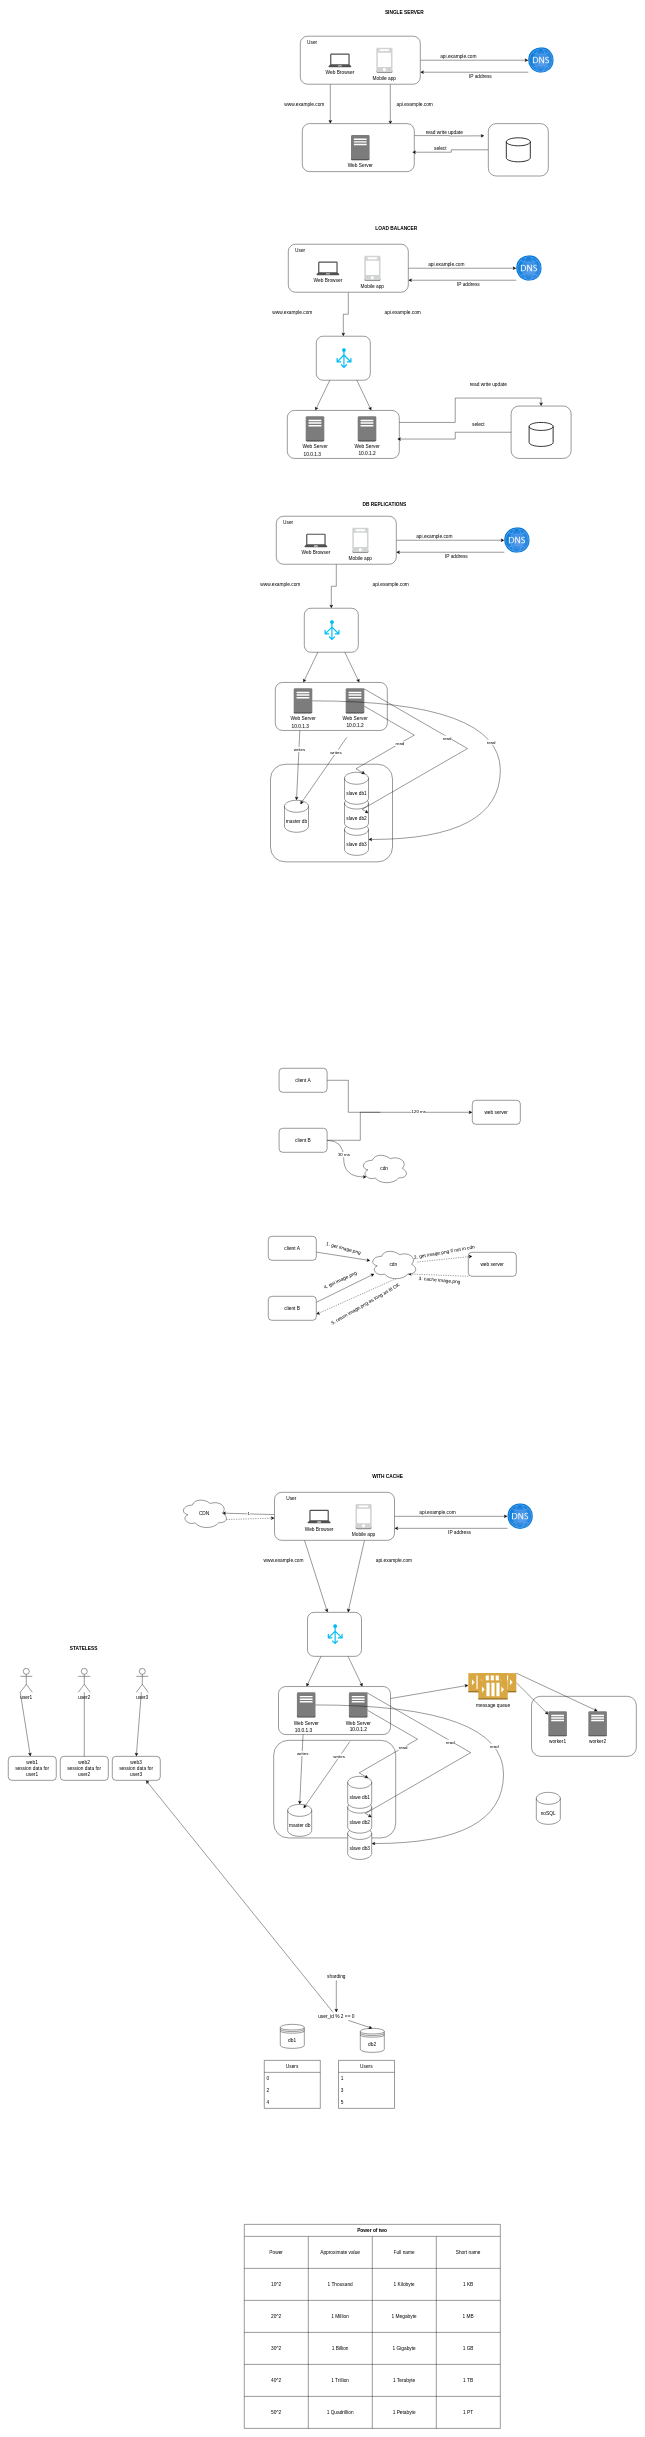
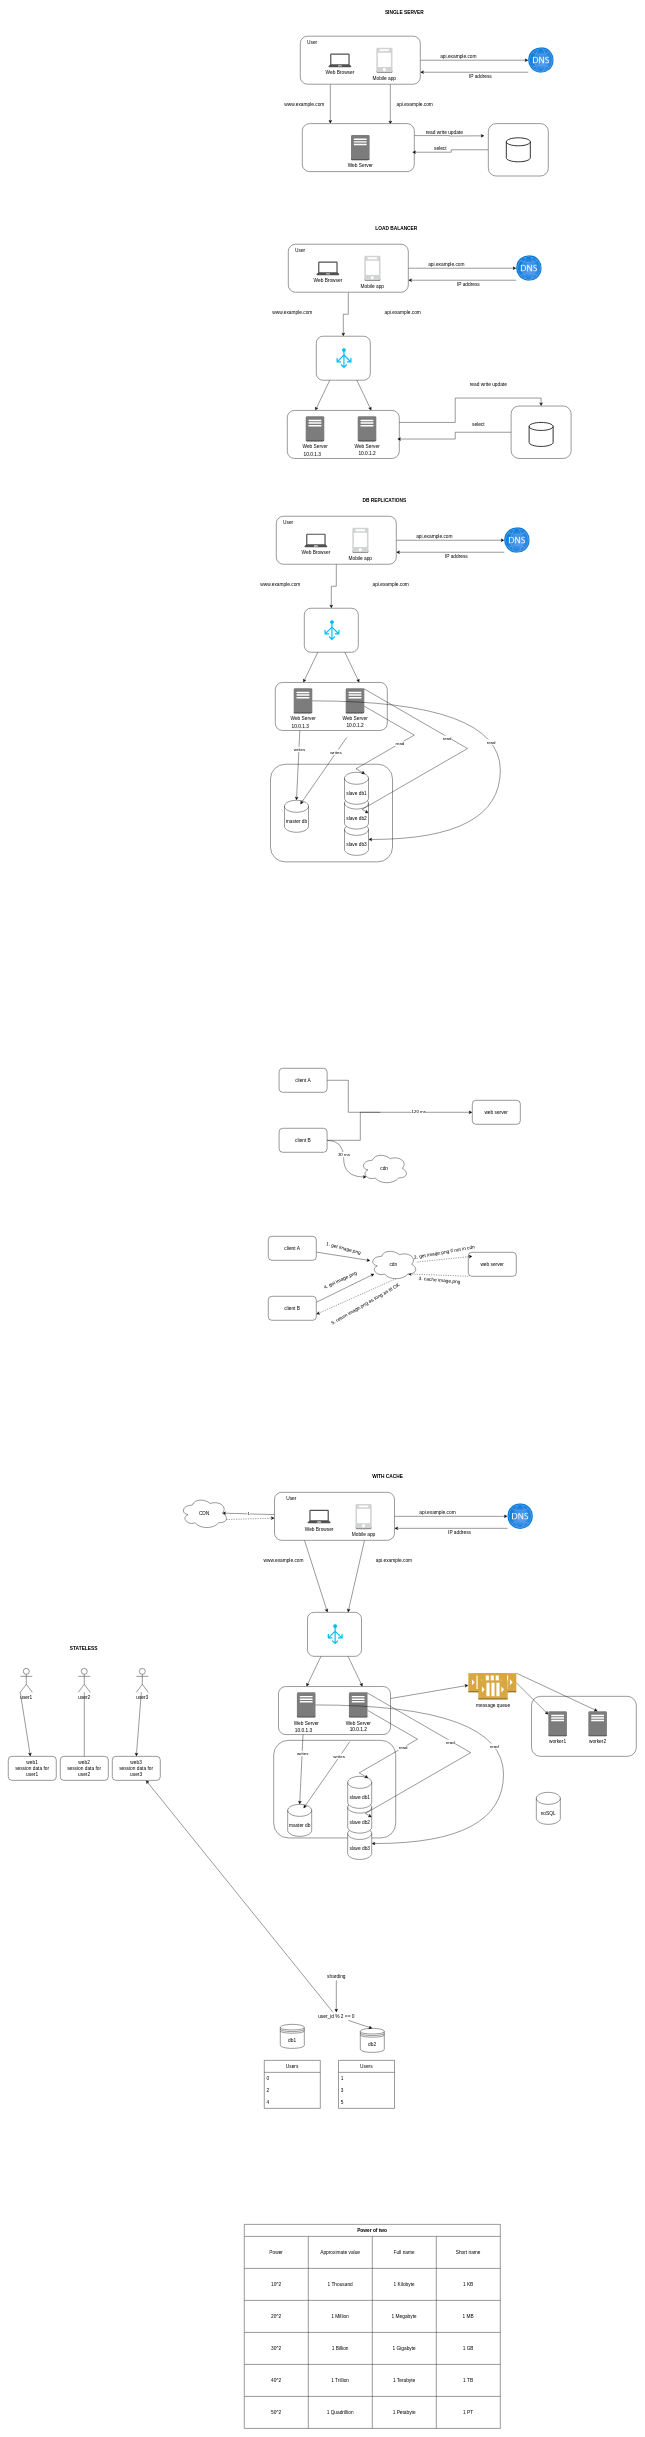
- <mxCell id="70" value="&lt;b&gt;DB REPLICATIONS&lt;/b&gt;" style="text;html=1;align=center;verticalAlign=middle;resizable=0;points=[];autosize=1;strokeColor=none;fillColor=none;" parent="1" vertex="1"><mxGeometry x="900" y="1250" width="120" height="20" as="geometry" /></mxCell>
+ <mxCell id="70" value="&lt;b&gt;DB REPLICATIONS&lt;/b&gt;" style="text;html=1;align=center;verticalAlign=middle;resizable=0;points=[];autosize=1;strokeColor=none;fillColor=none;" parent="1" vertex="1"><mxGeometry x="900" y="1240" width="120" height="20" as="geometry" /></mxCell>
